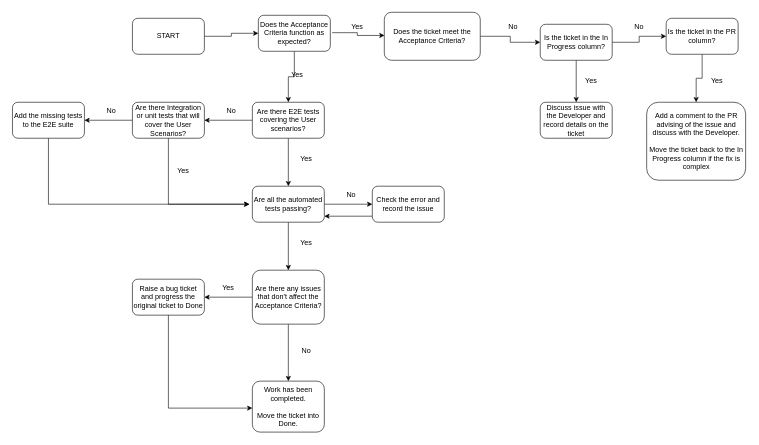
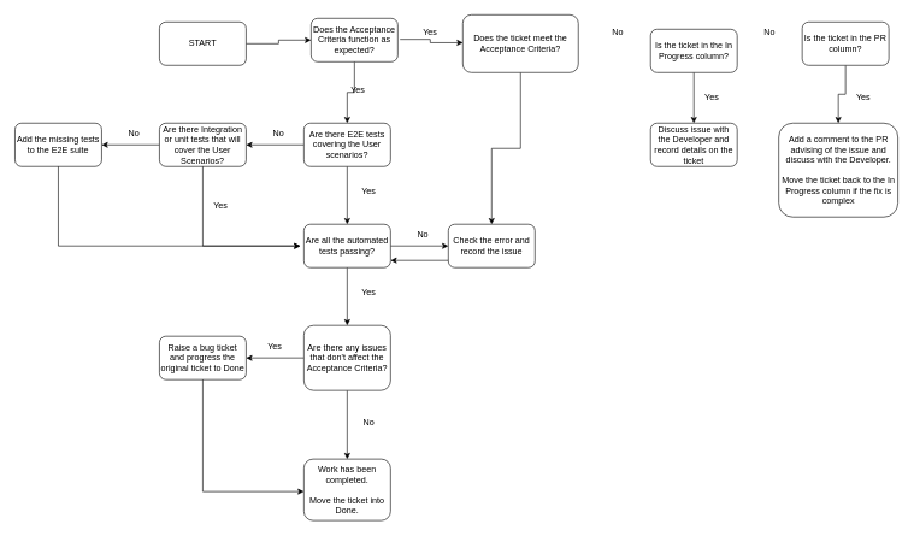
- <mxCell id="3" value="" style="edgeStyle=orthogonalEdgeStyle;rounded=0;orthogonalLoop=1;jettySize=auto;html=1;" parent="1" source="4" target="9" edge="1"><mxGeometry relative="1" as="geometry" /></mxCell>
+ <mxCell id="3" value="" style="edgeStyle=orthogonalEdgeStyle;rounded=0;orthogonalLoop=1;jettySize=auto;html=1;" parent="1" source="4" target="38" edge="1"><mxGeometry relative="1" as="geometry" /></mxCell>
- <mxCell id="8" value="" style="edgeStyle=orthogonalEdgeStyle;rounded=0;orthogonalLoop=1;jettySize=auto;html=1;" parent="1" source="9" target="12" edge="1"><mxGeometry relative="1" as="geometry" /></mxCell>
